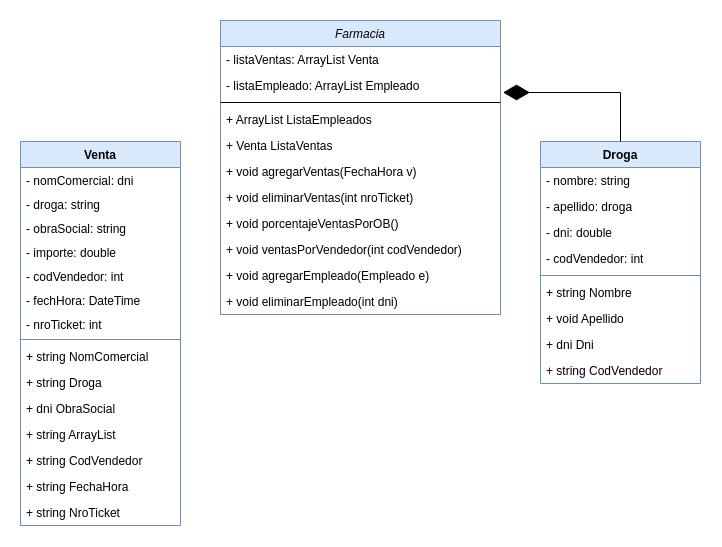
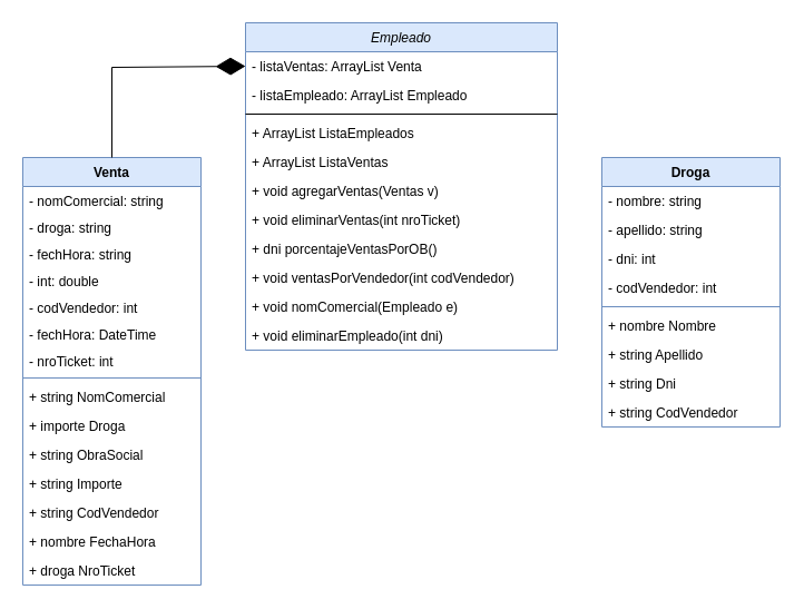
- <mxCell id="2" value="Farmacia" style="swimlane;fontStyle=2;align=center;verticalAlign=top;childLayout=stackLayout;horizontal=1;startSize=26;horizontalStack=0;resizeParent=1;resizeLast=0;collapsible=1;marginBottom=0;rounded=0;shadow=0;strokeWidth=1;fillColor=#dae8fc;strokeColor=#6c8ebf;" parent="1" vertex="1"><mxGeometry x="220" y="20" width="280" height="294" as="geometry"><mxRectangle x="230" y="140" width="160" height="26" as="alternateBounds" /></mxGeometry></mxCell>
+ <mxCell id="2" value="Empleado" style="swimlane;fontStyle=2;align=center;verticalAlign=top;childLayout=stackLayout;horizontal=1;startSize=26;horizontalStack=0;resizeParent=1;resizeLast=0;collapsible=1;marginBottom=0;rounded=0;shadow=0;strokeWidth=1;fillColor=#dae8fc;strokeColor=#6c8ebf;" parent="1" vertex="1"><mxGeometry x="220" y="20" width="280" height="294" as="geometry"><mxRectangle x="230" y="140" width="160" height="26" as="alternateBounds" /></mxGeometry></mxCell>
+ <mxCell id="40" value="" style="endArrow=diamondThin;endFill=1;endSize=24;html=1;rounded=0;exitX=0.5;exitY=0;exitDx=0;exitDy=0;entryX=0;entryY=0.5;entryDx=0;entryDy=0;" parent="1" source="14" target="3" edge="1"><mxGeometry width="160" relative="1" as="geometry"><mxPoint x="270" y="330" as="sourcePoint" /><mxPoint x="240" y="50" as="targetPoint" /><Array as="points"><mxPoint x="100" y="60" /></Array></mxGeometry></mxCell>
- <mxCell id="41" value="" style="endArrow=diamondThin;endFill=1;endSize=24;html=1;rounded=0;exitX=0.5;exitY=0;exitDx=0;exitDy=0;entryX=1.009;entryY=0.769;entryDx=0;entryDy=0;entryPerimeter=0;" parent="1" source="30" target="4" edge="1"><mxGeometry width="160" relative="1" as="geometry"><mxPoint x="270" y="330" as="sourcePoint" /><mxPoint x="430" y="330" as="targetPoint" /><Array as="points"><mxPoint x="620" y="92" /></Array></mxGeometry></mxCell>
- <mxCell id="7" value="+ Venta ListaVentas" style="text;align=left;verticalAlign=top;spacingLeft=4;spacingRight=4;overflow=hidden;rotatable=0;points=[[0,0.5],[1,0.5]];portConstraint=eastwest;rounded=0;shadow=0;html=0;" vertex="1" parent="2"><mxGeometry y="112" width="280" height="26" as="geometry" /></mxCell>
+ <mxCell id="7" value="+ ArrayList ListaVentas" style="text;align=left;verticalAlign=top;spacingLeft=4;spacingRight=4;overflow=hidden;rotatable=0;points=[[0,0.5],[1,0.5]];portConstraint=eastwest;rounded=0;shadow=0;html=0;" vertex="1" parent="2"><mxGeometry y="112" width="280" height="26" as="geometry" /></mxCell>
- <mxCell id="8" value="+ void agregarVentas(FechaHora v)" style="text;align=left;verticalAlign=top;spacingLeft=4;spacingRight=4;overflow=hidden;rotatable=0;points=[[0,0.5],[1,0.5]];portConstraint=eastwest;rounded=0;shadow=0;html=0;" vertex="1" parent="2"><mxGeometry y="138" width="280" height="26" as="geometry" /></mxCell>
+ <mxCell id="8" value="+ void agregarVentas(Ventas v)" style="text;align=left;verticalAlign=top;spacingLeft=4;spacingRight=4;overflow=hidden;rotatable=0;points=[[0,0.5],[1,0.5]];portConstraint=eastwest;rounded=0;shadow=0;html=0;" vertex="1" parent="2"><mxGeometry y="138" width="280" height="26" as="geometry" /></mxCell>
- <mxCell id="15" value="- nomComercial: dni" style="text;strokeColor=none;fillColor=none;align=left;verticalAlign=top;spacingLeft=4;spacingRight=4;overflow=hidden;rotatable=0;points=[[0,0.5],[1,0.5]];portConstraint=eastwest;" parent="14" vertex="1"><mxGeometry y="26" width="160" height="24" as="geometry" /></mxCell>
+ <mxCell id="15" value="- nomComercial: string" style="text;strokeColor=none;fillColor=none;align=left;verticalAlign=top;spacingLeft=4;spacingRight=4;overflow=hidden;rotatable=0;points=[[0,0.5],[1,0.5]];portConstraint=eastwest;" parent="14" vertex="1"><mxGeometry y="26" width="160" height="24" as="geometry" /></mxCell>
- <mxCell id="32" value="- apellido: droga" style="text;strokeColor=none;fillColor=none;align=left;verticalAlign=top;spacingLeft=4;spacingRight=4;overflow=hidden;rotatable=0;points=[[0,0.5],[1,0.5]];portConstraint=eastwest;" parent="30" vertex="1"><mxGeometry y="52" width="160" height="26" as="geometry" /></mxCell>
+ <mxCell id="32" value="- apellido: string" style="text;strokeColor=none;fillColor=none;align=left;verticalAlign=top;spacingLeft=4;spacingRight=4;overflow=hidden;rotatable=0;points=[[0,0.5],[1,0.5]];portConstraint=eastwest;" parent="30" vertex="1"><mxGeometry y="52" width="160" height="26" as="geometry" /></mxCell>
- <mxCell id="10" value="+ void porcentajeVentasPorOB()" style="text;align=left;verticalAlign=top;spacingLeft=4;spacingRight=4;overflow=hidden;rotatable=0;points=[[0,0.5],[1,0.5]];portConstraint=eastwest;rounded=0;shadow=0;html=0;" vertex="1" parent="2"><mxGeometry y="190" width="280" height="26" as="geometry" /></mxCell>
+ <mxCell id="10" value="+ dni porcentajeVentasPorOB()" style="text;align=left;verticalAlign=top;spacingLeft=4;spacingRight=4;overflow=hidden;rotatable=0;points=[[0,0.5],[1,0.5]];portConstraint=eastwest;rounded=0;shadow=0;html=0;" vertex="1" parent="2"><mxGeometry y="190" width="280" height="26" as="geometry" /></mxCell>
- <mxCell id="17" value="- obraSocial: string" style="text;strokeColor=none;fillColor=none;align=left;verticalAlign=top;spacingLeft=4;spacingRight=4;overflow=hidden;rotatable=0;points=[[0,0.5],[1,0.5]];portConstraint=eastwest;" parent="14" vertex="1"><mxGeometry y="74" width="160" height="24" as="geometry" /></mxCell>
+ <mxCell id="17" value="- fechHora: string" style="text;strokeColor=none;fillColor=none;align=left;verticalAlign=top;spacingLeft=4;spacingRight=4;overflow=hidden;rotatable=0;points=[[0,0.5],[1,0.5]];portConstraint=eastwest;" parent="14" vertex="1"><mxGeometry y="74" width="160" height="24" as="geometry" /></mxCell>
- <mxCell id="33" value="- dni: double" style="text;strokeColor=none;fillColor=none;align=left;verticalAlign=top;spacingLeft=4;spacingRight=4;overflow=hidden;rotatable=0;points=[[0,0.5],[1,0.5]];portConstraint=eastwest;" parent="30" vertex="1"><mxGeometry y="78" width="160" height="26" as="geometry" /></mxCell>
+ <mxCell id="33" value="- dni: int" style="text;strokeColor=none;fillColor=none;align=left;verticalAlign=top;spacingLeft=4;spacingRight=4;overflow=hidden;rotatable=0;points=[[0,0.5],[1,0.5]];portConstraint=eastwest;" parent="30" vertex="1"><mxGeometry y="78" width="160" height="26" as="geometry" /></mxCell>
- <mxCell id="18" value="- importe: double" style="text;strokeColor=none;fillColor=none;align=left;verticalAlign=top;spacingLeft=4;spacingRight=4;overflow=hidden;rotatable=0;points=[[0,0.5],[1,0.5]];portConstraint=eastwest;" parent="14" vertex="1"><mxGeometry y="98" width="160" height="24" as="geometry" /></mxCell>
+ <mxCell id="18" value="- int: double" style="text;strokeColor=none;fillColor=none;align=left;verticalAlign=top;spacingLeft=4;spacingRight=4;overflow=hidden;rotatable=0;points=[[0,0.5],[1,0.5]];portConstraint=eastwest;" parent="14" vertex="1"><mxGeometry y="98" width="160" height="24" as="geometry" /></mxCell>
- <mxCell id="12" value="+ void agregarEmpleado(Empleado e)" style="text;align=left;verticalAlign=top;spacingLeft=4;spacingRight=4;overflow=hidden;rotatable=0;points=[[0,0.5],[1,0.5]];portConstraint=eastwest;rounded=0;shadow=0;html=0;" vertex="1" parent="2"><mxGeometry y="242" width="280" height="26" as="geometry" /></mxCell>
+ <mxCell id="12" value="+ void nomComercial(Empleado e)" style="text;align=left;verticalAlign=top;spacingLeft=4;spacingRight=4;overflow=hidden;rotatable=0;points=[[0,0.5],[1,0.5]];portConstraint=eastwest;rounded=0;shadow=0;html=0;" vertex="1" parent="2"><mxGeometry y="242" width="280" height="26" as="geometry" /></mxCell>
- <mxCell id="36" value="+ string Nombre" style="text;strokeColor=none;fillColor=none;align=left;verticalAlign=top;spacingLeft=4;spacingRight=4;overflow=hidden;rotatable=0;points=[[0,0.5],[1,0.5]];portConstraint=eastwest;" parent="30" vertex="1"><mxGeometry y="138" width="160" height="26" as="geometry" /></mxCell>
+ <mxCell id="36" value="+ nombre Nombre" style="text;strokeColor=none;fillColor=none;align=left;verticalAlign=top;spacingLeft=4;spacingRight=4;overflow=hidden;rotatable=0;points=[[0,0.5],[1,0.5]];portConstraint=eastwest;" parent="30" vertex="1"><mxGeometry y="138" width="160" height="26" as="geometry" /></mxCell>
- <mxCell id="37" value="+ void Apellido" style="text;strokeColor=none;fillColor=none;align=left;verticalAlign=top;spacingLeft=4;spacingRight=4;overflow=hidden;rotatable=0;points=[[0,0.5],[1,0.5]];portConstraint=eastwest;" vertex="1" parent="30"><mxGeometry y="164" width="160" height="26" as="geometry" /></mxCell>
+ <mxCell id="37" value="+ string Apellido" style="text;strokeColor=none;fillColor=none;align=left;verticalAlign=top;spacingLeft=4;spacingRight=4;overflow=hidden;rotatable=0;points=[[0,0.5],[1,0.5]];portConstraint=eastwest;" vertex="1" parent="30"><mxGeometry y="164" width="160" height="26" as="geometry" /></mxCell>
- <mxCell id="38" value="+ dni Dni" style="text;strokeColor=none;fillColor=none;align=left;verticalAlign=top;spacingLeft=4;spacingRight=4;overflow=hidden;rotatable=0;points=[[0,0.5],[1,0.5]];portConstraint=eastwest;" vertex="1" parent="30"><mxGeometry y="190" width="160" height="26" as="geometry" /></mxCell>
+ <mxCell id="38" value="+ string Dni" style="text;strokeColor=none;fillColor=none;align=left;verticalAlign=top;spacingLeft=4;spacingRight=4;overflow=hidden;rotatable=0;points=[[0,0.5],[1,0.5]];portConstraint=eastwest;" vertex="1" parent="30"><mxGeometry y="190" width="160" height="26" as="geometry" /></mxCell>
- <mxCell id="24" value="+ string Droga" style="text;strokeColor=none;fillColor=none;align=left;verticalAlign=top;spacingLeft=4;spacingRight=4;overflow=hidden;rotatable=0;points=[[0,0.5],[1,0.5]];portConstraint=eastwest;" vertex="1" parent="14"><mxGeometry y="228" width="160" height="26" as="geometry" /></mxCell>
+ <mxCell id="24" value="+ importe Droga" style="text;strokeColor=none;fillColor=none;align=left;verticalAlign=top;spacingLeft=4;spacingRight=4;overflow=hidden;rotatable=0;points=[[0,0.5],[1,0.5]];portConstraint=eastwest;" vertex="1" parent="14"><mxGeometry y="228" width="160" height="26" as="geometry" /></mxCell>
- <mxCell id="25" value="+ dni ObraSocial" style="text;strokeColor=none;fillColor=none;align=left;verticalAlign=top;spacingLeft=4;spacingRight=4;overflow=hidden;rotatable=0;points=[[0,0.5],[1,0.5]];portConstraint=eastwest;" vertex="1" parent="14"><mxGeometry y="254" width="160" height="26" as="geometry" /></mxCell>
+ <mxCell id="25" value="+ string ObraSocial" style="text;strokeColor=none;fillColor=none;align=left;verticalAlign=top;spacingLeft=4;spacingRight=4;overflow=hidden;rotatable=0;points=[[0,0.5],[1,0.5]];portConstraint=eastwest;" vertex="1" parent="14"><mxGeometry y="254" width="160" height="26" as="geometry" /></mxCell>
- <mxCell id="26" value="+ string ArrayList" style="text;strokeColor=none;fillColor=none;align=left;verticalAlign=top;spacingLeft=4;spacingRight=4;overflow=hidden;rotatable=0;points=[[0,0.5],[1,0.5]];portConstraint=eastwest;" vertex="1" parent="14"><mxGeometry y="280" width="160" height="26" as="geometry" /></mxCell>
+ <mxCell id="26" value="+ string Importe" style="text;strokeColor=none;fillColor=none;align=left;verticalAlign=top;spacingLeft=4;spacingRight=4;overflow=hidden;rotatable=0;points=[[0,0.5],[1,0.5]];portConstraint=eastwest;" vertex="1" parent="14"><mxGeometry y="280" width="160" height="26" as="geometry" /></mxCell>
- <mxCell id="28" value="+ string FechaHora" style="text;strokeColor=none;fillColor=none;align=left;verticalAlign=top;spacingLeft=4;spacingRight=4;overflow=hidden;rotatable=0;points=[[0,0.5],[1,0.5]];portConstraint=eastwest;" vertex="1" parent="14"><mxGeometry y="332" width="160" height="26" as="geometry" /></mxCell>
+ <mxCell id="28" value="+ nombre FechaHora" style="text;strokeColor=none;fillColor=none;align=left;verticalAlign=top;spacingLeft=4;spacingRight=4;overflow=hidden;rotatable=0;points=[[0,0.5],[1,0.5]];portConstraint=eastwest;" vertex="1" parent="14"><mxGeometry y="332" width="160" height="26" as="geometry" /></mxCell>
- <mxCell id="29" value="+ string NroTicket" style="text;strokeColor=none;fillColor=none;align=left;verticalAlign=top;spacingLeft=4;spacingRight=4;overflow=hidden;rotatable=0;points=[[0,0.5],[1,0.5]];portConstraint=eastwest;" vertex="1" parent="14"><mxGeometry y="358" width="160" height="26" as="geometry" /></mxCell>
+ <mxCell id="29" value="+ droga NroTicket" style="text;strokeColor=none;fillColor=none;align=left;verticalAlign=top;spacingLeft=4;spacingRight=4;overflow=hidden;rotatable=0;points=[[0,0.5],[1,0.5]];portConstraint=eastwest;" vertex="1" parent="14"><mxGeometry y="358" width="160" height="26" as="geometry" /></mxCell>
